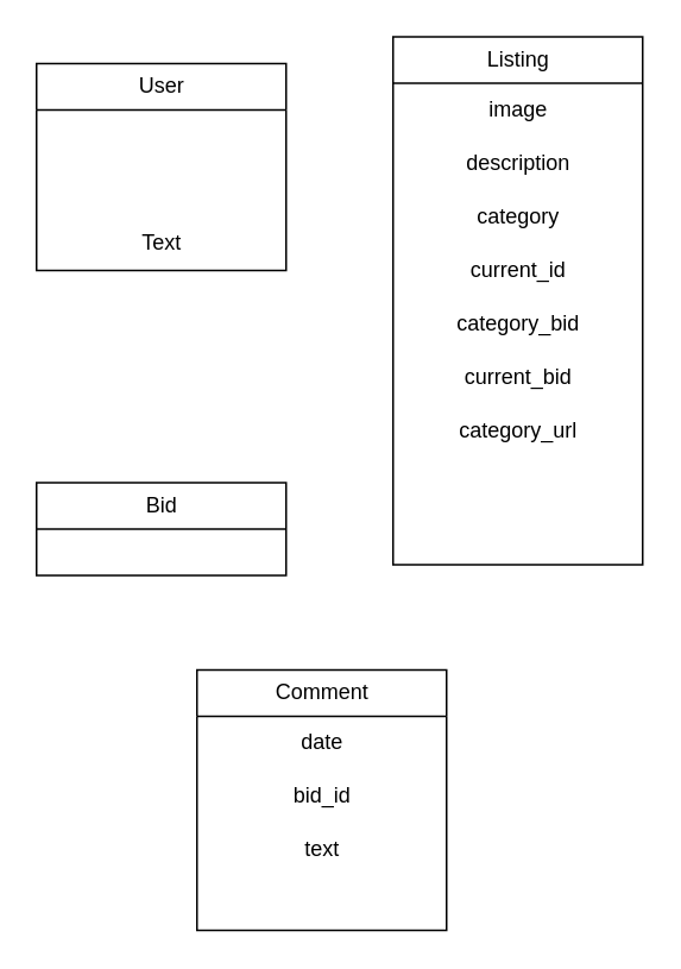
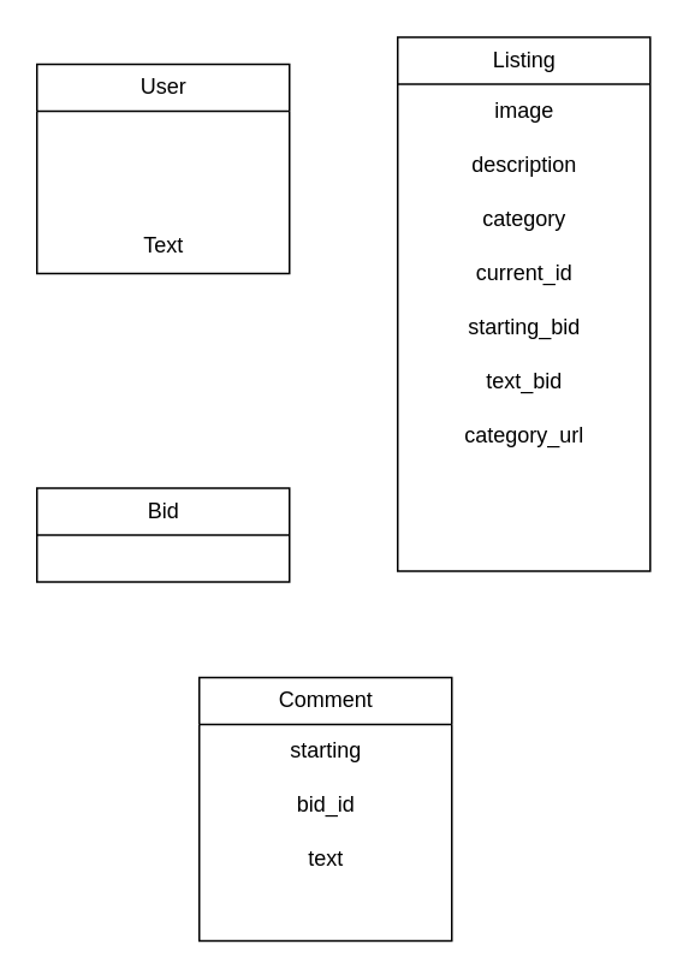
- <mxCell id="17" value="category_bid" style="text;html=1;align=center;verticalAlign=middle;resizable=0;points=[];autosize=1;strokeColor=none;fillColor=none;" vertex="1" parent="12"><mxGeometry y="146" width="140" height="30" as="geometry" /></mxCell>
+ <mxCell id="17" value="starting_bid" style="text;html=1;align=center;verticalAlign=middle;resizable=0;points=[];autosize=1;strokeColor=none;fillColor=none;" vertex="1" parent="12"><mxGeometry y="146" width="140" height="30" as="geometry" /></mxCell>
- <mxCell id="18" value="current_bid" style="text;html=1;align=center;verticalAlign=middle;resizable=0;points=[];autosize=1;strokeColor=none;fillColor=none;" vertex="1" parent="12"><mxGeometry y="176" width="140" height="30" as="geometry" /></mxCell>
+ <mxCell id="18" value="text_bid" style="text;html=1;align=center;verticalAlign=middle;resizable=0;points=[];autosize=1;strokeColor=none;fillColor=none;" vertex="1" parent="12"><mxGeometry y="176" width="140" height="30" as="geometry" /></mxCell>
- <mxCell id="8" value="date" style="text;html=1;align=center;verticalAlign=middle;resizable=0;points=[];autosize=1;strokeColor=none;fillColor=none;" vertex="1" parent="7"><mxGeometry y="26" width="140" height="30" as="geometry" /></mxCell>
+ <mxCell id="8" value="starting" style="text;html=1;align=center;verticalAlign=middle;resizable=0;points=[];autosize=1;strokeColor=none;fillColor=none;" vertex="1" parent="7"><mxGeometry y="26" width="140" height="30" as="geometry" /></mxCell>
